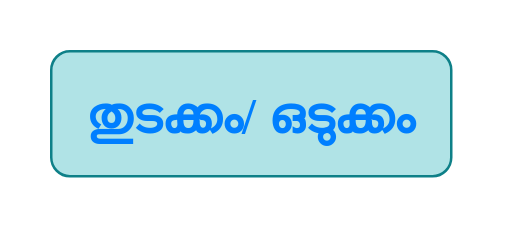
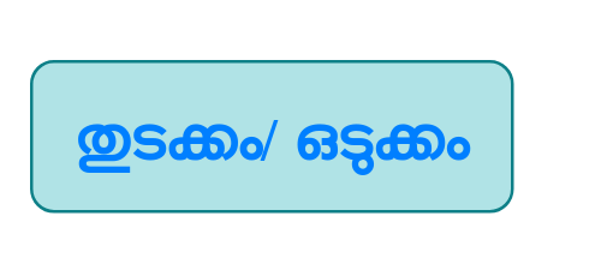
- <mxCell id="2" value="&lt;font face=&quot;Gayathri&quot; style=&quot;font-size: 20px&quot; color=&quot;#007fff&quot;&gt;&lt;b&gt;തുടക്കം/ ഒടുക്കം&lt;/b&gt;&lt;/font&gt;" style="rounded=1;whiteSpace=wrap;html=1;fillColor=#b0e3e6;strokeColor=#0e8088;" vertex="1" parent="1"><mxGeometry x="20" y="20" width="160" height="50" as="geometry" /></mxCell>
+ <mxCell id="2" value="&lt;font face=&quot;Gayathri&quot; style=&quot;font-size: 20px&quot; color=&quot;#007fff&quot;&gt;&lt;b&gt;തുടക്കം/ ഒടുക്കം&lt;/b&gt;&lt;/font&gt;" style="rounded=1;whiteSpace=wrap;html=1;fillColor=#b0e3e6;strokeColor=#0e8088;" vertex="1" parent="1"><mxGeometry x="10" y="20" width="160" height="50" as="geometry" /></mxCell>
